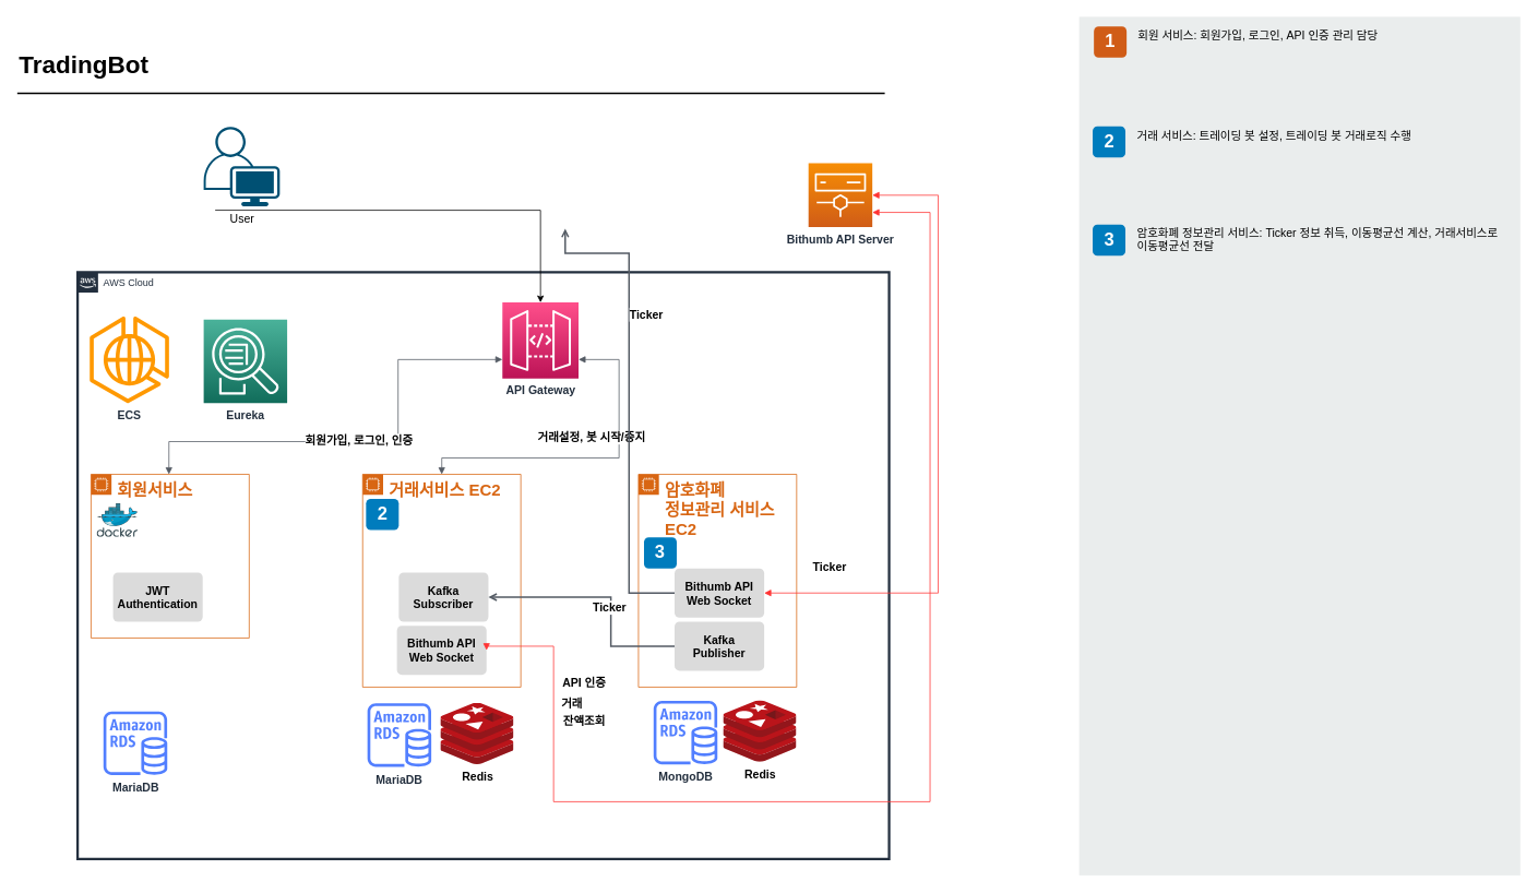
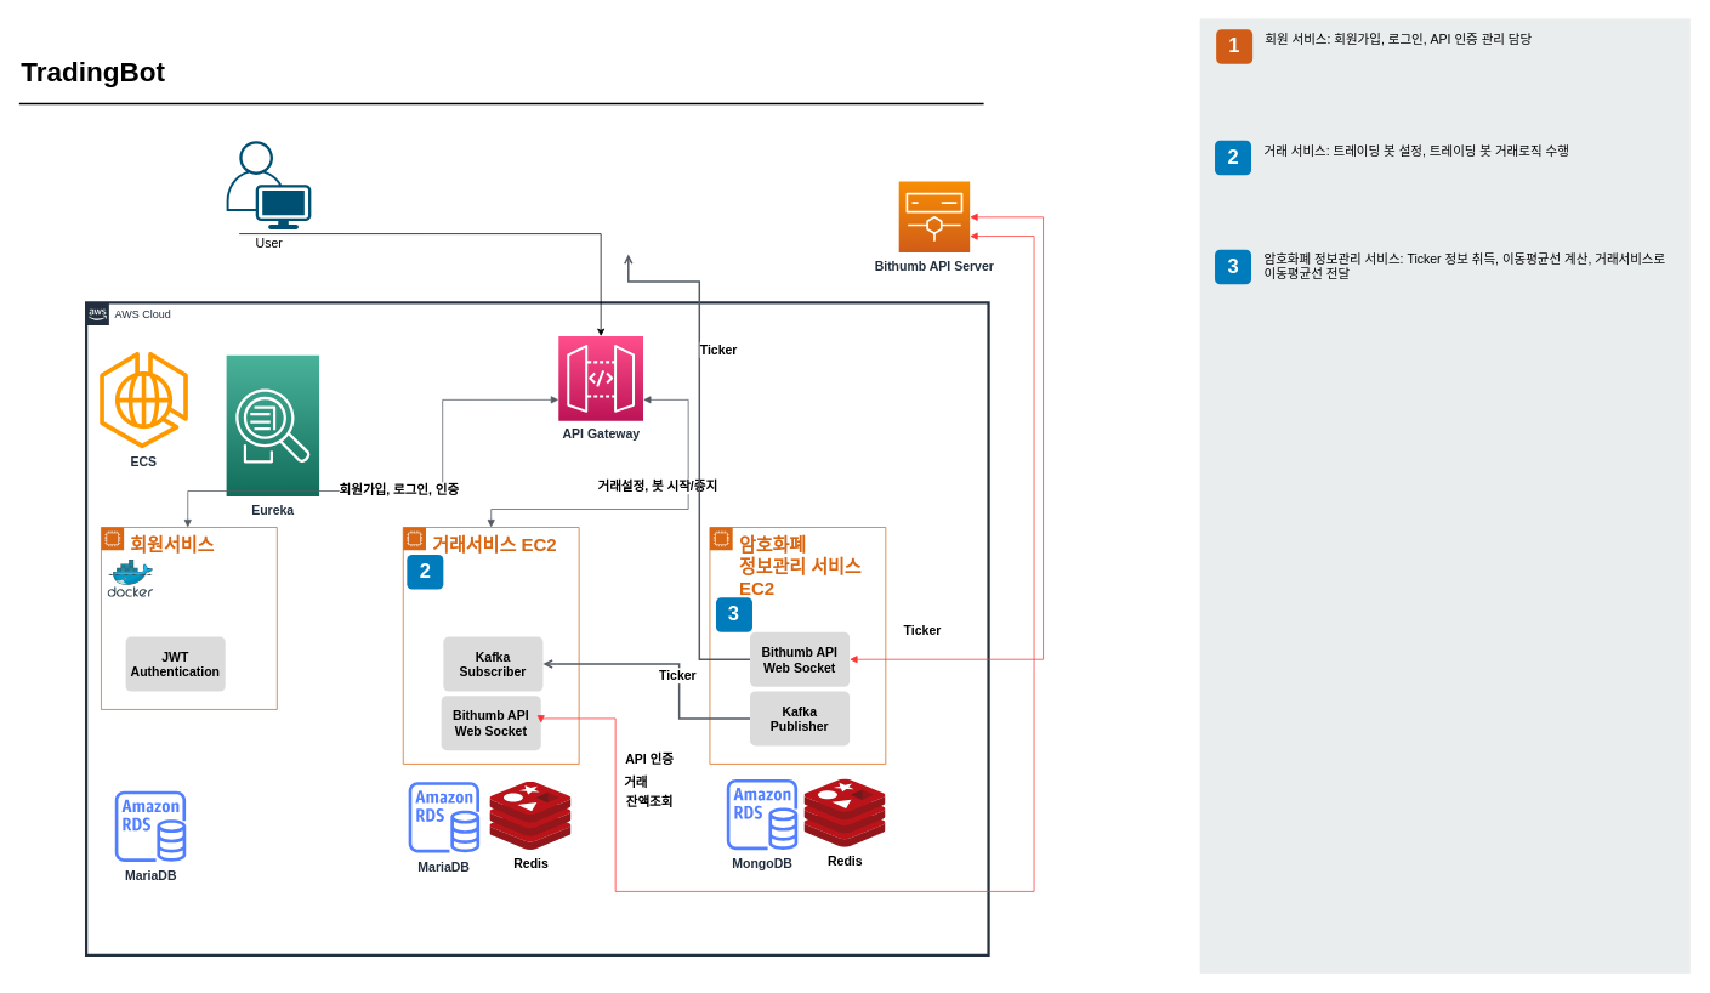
- <mxCell id="33" value="&lt;font style=&quot;font-size: 14px&quot;&gt;&lt;b&gt;Eureka&lt;/b&gt;&lt;/font&gt;" style="sketch=0;points=[[0,0,0],[0.25,0,0],[0.5,0,0],[0.75,0,0],[1,0,0],[0,1,0],[0.25,1,0],[0.5,1,0],[0.75,1,0],[1,1,0],[0,0.25,0],[0,0.5,0],[0,0.75,0],[1,0.25,0],[1,0.5,0],[1,0.75,0]];outlineConnect=0;fontColor=#232F3E;gradientColor=#4AB29A;gradientDirection=north;fillColor=#116D5B;strokeColor=#ffffff;dashed=0;verticalLabelPosition=bottom;verticalAlign=top;align=center;html=1;fontSize=12;fontStyle=0;aspect=fixed;shape=mxgraph.aws4.resourceIcon;resIcon=mxgraph.aws4.application_discovery_service;" parent="1" vertex="1"><mxGeometry x="248.28" y="390" width="102" height="102" as="geometry" /></mxCell>
+ <mxCell id="33" value="&lt;font style=&quot;font-size: 14px&quot;&gt;&lt;b&gt;Eureka&lt;/b&gt;&lt;/font&gt;" style="sketch=0;points=[[0,0,0],[0.25,0,0],[0.5,0,0],[0.75,0,0],[1,0,0],[0,1,0],[0.25,1,0],[0.5,1,0],[0.75,1,0],[1,1,0],[0,0.25,0],[0,0.5,0],[0,0.75,0],[1,0.25,0],[1,0.5,0],[1,0.75,0]];outlineConnect=0;fontColor=#232F3E;gradientColor=#4AB29A;gradientDirection=north;fillColor=#116D5B;strokeColor=#ffffff;dashed=0;verticalLabelPosition=bottom;verticalAlign=top;align=center;html=1;fontSize=12;fontStyle=0;aspect=fixed;shape=mxgraph.aws4.resourceIcon;resIcon=mxgraph.aws4.application_discovery_service;" parent="1" vertex="1"><mxGeometry x="248.28" y="390" width="102" height="155" as="geometry" /></mxCell>
